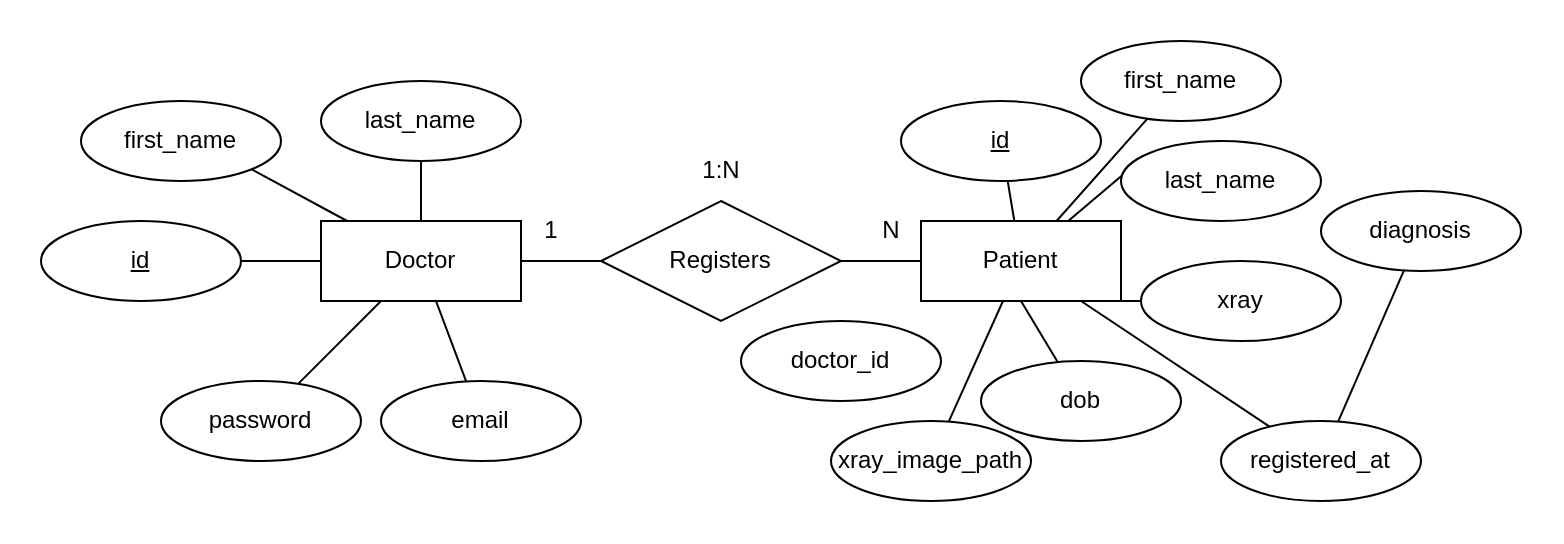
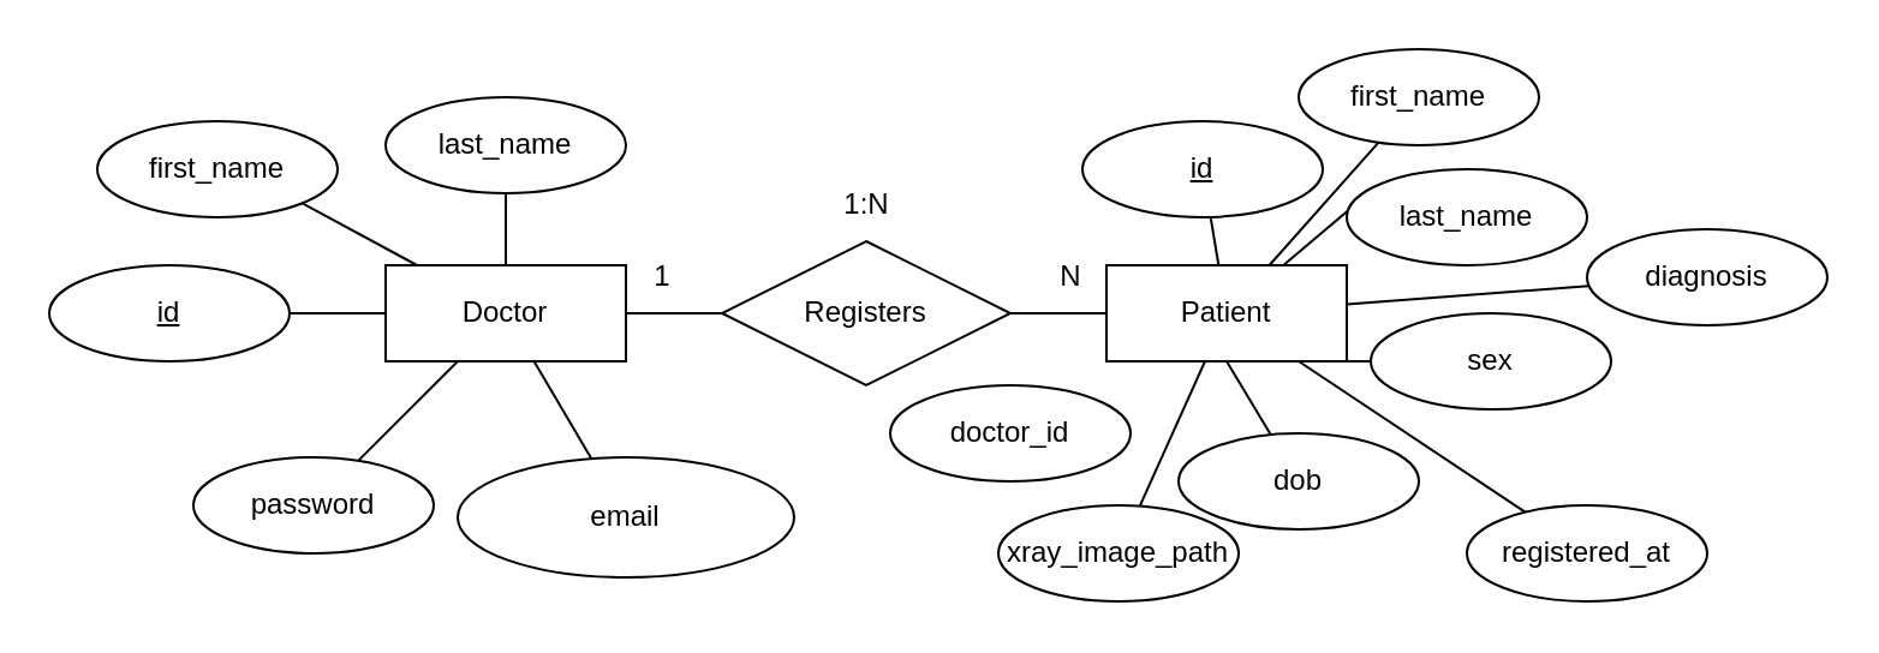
- <mxCell id="31" value="xray" style="ellipse;whiteSpace=wrap;html=1;align=center;" vertex="1" parent="1"><mxGeometry x="570" y="130" width="100" height="40" as="geometry" /></mxCell>
+ <mxCell id="31" value="sex" style="ellipse;whiteSpace=wrap;html=1;align=center;" vertex="1" parent="1"><mxGeometry x="570" y="130" width="100" height="40" as="geometry" /></mxCell>
- <mxCell id="21" style="edgeStyle=none;html=1;endArrow=none;endFill=0;" edge="1" parent="1" source="22" target="29"><mxGeometry relative="1" as="geometry" /></mxCell>
+ <mxCell id="21" style="edgeStyle=none;html=1;endArrow=none;endFill=0;" edge="1" parent="1" source="22" target="19"><mxGeometry relative="1" as="geometry" /></mxCell>
- <mxCell id="15" value="email" style="ellipse;whiteSpace=wrap;html=1;align=center;" vertex="1" parent="1"><mxGeometry x="190" y="190" width="100" height="40" as="geometry" /></mxCell>
+ <mxCell id="15" value="email" style="ellipse;whiteSpace=wrap;html=1;align=center;" vertex="1" parent="1"><mxGeometry x="190" y="190" width="140" height="50" as="geometry" /></mxCell>
